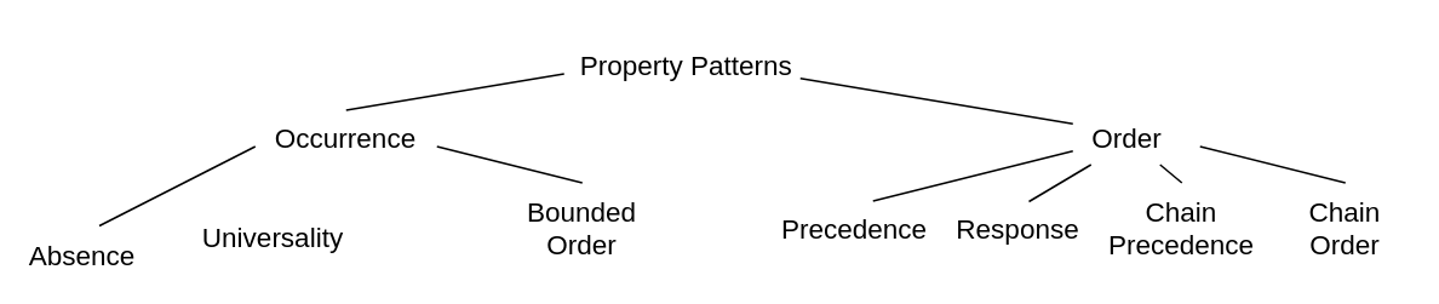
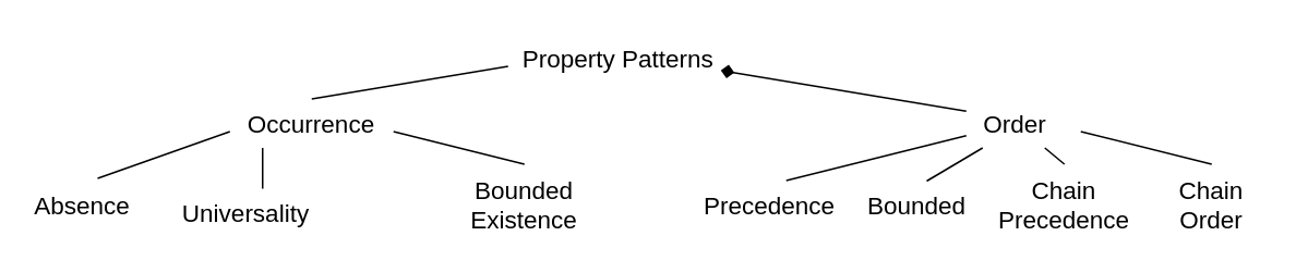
- <mxCell id="16" value="" style="endArrow=none;html=1;rounded=0;fontSize=15;entryX=1;entryY=0.75;entryDx=0;entryDy=0;exitX=0;exitY=0.25;exitDx=0;exitDy=0;" edge="1" parent="1" source="4" target="2"><mxGeometry width="50" height="50" relative="1" as="geometry"><mxPoint x="580" y="60" as="sourcePoint" /><mxPoint x="310" y="110" as="targetPoint" /></mxGeometry></mxCell>
+ <mxCell id="16" value="" style="endArrow=diamond;html=1;rounded=0;fontSize=15;entryX=1;entryY=0.75;entryDx=0;entryDy=0;exitX=0;exitY=0.25;exitDx=0;exitDy=0;" edge="1" parent="1" source="4" target="2"><mxGeometry width="50" height="50" relative="1" as="geometry"><mxPoint x="580" y="60" as="sourcePoint" /><mxPoint x="310" y="110" as="targetPoint" /></mxGeometry></mxCell>
+ <mxCell id="13" value="" style="endArrow=none;html=1;rounded=0;fontSize=15;entryX=0;entryY=1;entryDx=0;entryDy=0;exitX=0.667;exitY=0;exitDx=0;exitDy=0;exitPerimeter=0;" edge="1" parent="1" source="9" target="3"><mxGeometry width="50" height="50" relative="1" as="geometry"><mxPoint x="260" y="160" as="sourcePoint" /><mxPoint x="310" y="110" as="targetPoint" /></mxGeometry></mxCell>
- <mxCell id="6" value="Bounded Order" style="text;html=1;strokeColor=none;fillColor=none;align=center;verticalAlign=middle;whiteSpace=wrap;rounded=0;fontSize=15;" vertex="1" parent="1"><mxGeometry x="290" y="110" width="60" height="30" as="geometry" /></mxCell>
+ <mxCell id="6" value="Bounded Existence" style="text;html=1;strokeColor=none;fillColor=none;align=center;verticalAlign=middle;whiteSpace=wrap;rounded=0;fontSize=15;" vertex="1" parent="1"><mxGeometry x="290" y="110" width="60" height="30" as="geometry" /></mxCell>
- <mxCell id="8" value="Response" style="text;html=1;strokeColor=none;fillColor=none;align=center;verticalAlign=middle;whiteSpace=wrap;rounded=0;fontSize=15;" vertex="1" parent="1"><mxGeometry x="530" y="110" width="60" height="30" as="geometry" /></mxCell>
+ <mxCell id="8" value="Bounded" style="text;html=1;strokeColor=none;fillColor=none;align=center;verticalAlign=middle;whiteSpace=wrap;rounded=0;fontSize=15;" vertex="1" parent="1"><mxGeometry x="530" y="110" width="60" height="30" as="geometry" /></mxCell>
- <mxCell id="11" value="Absence" style="text;html=1;strokeColor=none;fillColor=none;align=center;verticalAlign=middle;whiteSpace=wrap;rounded=0;fontSize=15;" vertex="1" parent="1"><mxGeometry x="15" y="125" width="60" height="30" as="geometry" /></mxCell>
+ <mxCell id="11" value="Absence" style="text;html=1;strokeColor=none;fillColor=none;align=center;verticalAlign=middle;whiteSpace=wrap;rounded=0;fontSize=15;" vertex="1" parent="1"><mxGeometry x="20" y="110" width="60" height="30" as="geometry" /></mxCell>
